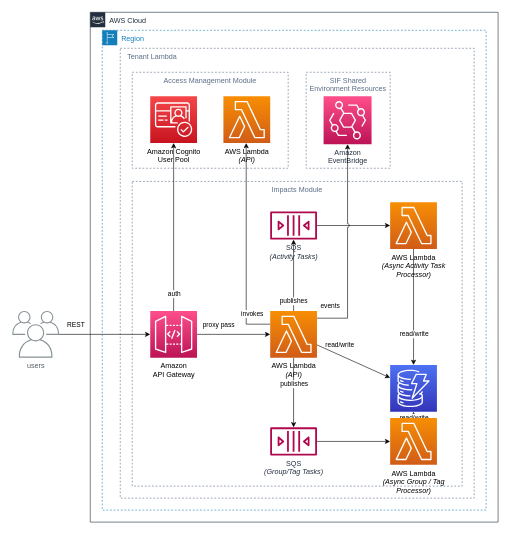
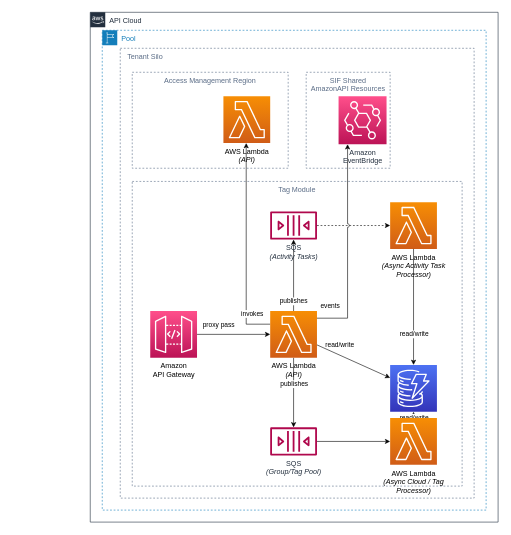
- <mxCell id="4" value="AWS Cloud" style="points=[[0,0],[0.25,0],[0.5,0],[0.75,0],[1,0],[1,0.25],[1,0.5],[1,0.75],[1,1],[0.75,1],[0.5,1],[0.25,1],[0,1],[0,0.75],[0,0.5],[0,0.25]];outlineConnect=0;gradientColor=none;html=1;whiteSpace=wrap;fontSize=12;fontStyle=0;container=1;pointerEvents=0;collapsible=0;recursiveResize=0;shape=mxgraph.aws4.group;grIcon=mxgraph.aws4.group_aws_cloud_alt;strokeColor=#232F3E;fillColor=none;verticalAlign=top;align=left;spacingLeft=30;fontColor=#232F3E;dashed=0;" parent="1" vertex="1"><mxGeometry x="150" y="20" width="680" height="850" as="geometry" /></mxCell>
+ <mxCell id="4" value="API Cloud" style="points=[[0,0],[0.25,0],[0.5,0],[0.75,0],[1,0],[1,0.25],[1,0.5],[1,0.75],[1,1],[0.75,1],[0.5,1],[0.25,1],[0,1],[0,0.75],[0,0.5],[0,0.25]];outlineConnect=0;gradientColor=none;html=1;whiteSpace=wrap;fontSize=12;fontStyle=0;container=1;pointerEvents=0;collapsible=0;recursiveResize=0;shape=mxgraph.aws4.group;grIcon=mxgraph.aws4.group_aws_cloud_alt;strokeColor=#232F3E;fillColor=none;verticalAlign=top;align=left;spacingLeft=30;fontColor=#232F3E;dashed=0;" parent="1" vertex="1"><mxGeometry x="150" y="20" width="680" height="850" as="geometry" /></mxCell>
- <mxCell id="3" value="Region" style="points=[[0,0],[0.25,0],[0.5,0],[0.75,0],[1,0],[1,0.25],[1,0.5],[1,0.75],[1,1],[0.75,1],[0.5,1],[0.25,1],[0,1],[0,0.75],[0,0.5],[0,0.25]];outlineConnect=0;gradientColor=none;html=1;whiteSpace=wrap;fontSize=12;fontStyle=0;container=1;pointerEvents=0;collapsible=0;recursiveResize=0;shape=mxgraph.aws4.group;grIcon=mxgraph.aws4.group_region;strokeColor=#147EBA;fillColor=none;verticalAlign=top;align=left;spacingLeft=30;fontColor=#147EBA;dashed=1;" parent="1" vertex="1"><mxGeometry x="170" y="50" width="640" height="800" as="geometry" /></mxCell>
+ <mxCell id="3" value="Pool" style="points=[[0,0],[0.25,0],[0.5,0],[0.75,0],[1,0],[1,0.25],[1,0.5],[1,0.75],[1,1],[0.75,1],[0.5,1],[0.25,1],[0,1],[0,0.75],[0,0.5],[0,0.25]];outlineConnect=0;gradientColor=none;html=1;whiteSpace=wrap;fontSize=12;fontStyle=0;container=1;pointerEvents=0;collapsible=0;recursiveResize=0;shape=mxgraph.aws4.group;grIcon=mxgraph.aws4.group_region;strokeColor=#147EBA;fillColor=none;verticalAlign=top;align=left;spacingLeft=30;fontColor=#147EBA;dashed=1;" parent="1" vertex="1"><mxGeometry x="170" y="50" width="640" height="800" as="geometry" /></mxCell>
- <mxCell id="2" value="   Tenant Lambda" style="fillColor=none;strokeColor=#5A6C86;dashed=1;verticalAlign=top;fontStyle=0;fontColor=#5A6C86;labelBackgroundColor=none;align=left;" parent="1" vertex="1"><mxGeometry x="200" y="80" width="590" height="750" as="geometry" /></mxCell>
+ <mxCell id="2" value="   Tenant Silo" style="fillColor=none;strokeColor=#5A6C86;dashed=1;verticalAlign=top;fontStyle=0;fontColor=#5A6C86;labelBackgroundColor=none;align=left;" parent="1" vertex="1"><mxGeometry x="200" y="80" width="590" height="750" as="geometry" /></mxCell>
- <mxCell id="5" value="Access Management Module" style="fillColor=none;strokeColor=#5A6C86;dashed=1;verticalAlign=top;fontStyle=0;fontColor=#5A6C86;labelBackgroundColor=none;" parent="4" vertex="1"><mxGeometry x="70" y="100" width="260" height="160" as="geometry" /></mxCell>
+ <mxCell id="5" value="Access Management Region" style="fillColor=none;strokeColor=#5A6C86;dashed=1;verticalAlign=top;fontStyle=0;fontColor=#5A6C86;labelBackgroundColor=none;" parent="4" vertex="1"><mxGeometry x="70" y="100" width="260" height="160" as="geometry" /></mxCell>
- <mxCell id="28" value="SIF Shared&#10;Environment Resources" style="fillColor=none;strokeColor=#5A6C86;dashed=1;verticalAlign=top;fontStyle=0;fontColor=#5A6C86;labelBackgroundColor=none;" parent="1" vertex="1"><mxGeometry x="510" y="120" width="140" height="160" as="geometry" /></mxCell>
+ <mxCell id="28" value="SIF Shared&#10;AmazonAPI Resources" style="fillColor=none;strokeColor=#5A6C86;dashed=1;verticalAlign=top;fontStyle=0;fontColor=#5A6C86;labelBackgroundColor=none;" parent="1" vertex="1"><mxGeometry x="510" y="120" width="140" height="160" as="geometry" /></mxCell>
- <mxCell id="17" value="Amazon Cognito&lt;br style=&quot;border-color: var(--border-color);&quot;&gt;User Pool" style="sketch=0;points=[[0,0,0],[0.25,0,0],[0.5,0,0],[0.75,0,0],[1,0,0],[0,1,0],[0.25,1,0],[0.5,1,0],[0.75,1,0],[1,1,0],[0,0.25,0],[0,0.5,0],[0,0.75,0],[1,0.25,0],[1,0.5,0],[1,0.75,0]];outlineConnect=0;fontColor=#000000;gradientColor=#F54749;gradientDirection=north;fillColor=#C7131F;strokeColor=#ffffff;dashed=0;verticalLabelPosition=bottom;verticalAlign=top;align=center;html=1;fontSize=12;fontStyle=0;aspect=fixed;shape=mxgraph.aws4.resourceIcon;resIcon=mxgraph.aws4.cognito;labelBackgroundColor=none;" parent="4" vertex="1"><mxGeometry x="100" y="140" width="78" height="78" as="geometry" /></mxCell>
- <mxCell id="29" value="Amazon&lt;br style=&quot;border-color: var(--border-color);&quot;&gt;EventBridge" style="sketch=0;points=[[0,0,0],[0.25,0,0],[0.5,0,0],[0.75,0,0],[1,0,0],[0,1,0],[0.25,1,0],[0.5,1,0],[0.75,1,0],[1,1,0],[0,0.25,0],[0,0.5,0],[0,0.75,0],[1,0.25,0],[1,0.5,0],[1,0.75,0]];outlineConnect=0;fontColor=#232F3E;gradientColor=#FF4F8B;gradientDirection=north;fillColor=#BC1356;strokeColor=#ffffff;dashed=0;verticalLabelPosition=bottom;verticalAlign=top;align=center;html=1;fontSize=12;fontStyle=0;aspect=fixed;shape=mxgraph.aws4.resourceIcon;resIcon=mxgraph.aws4.eventbridge;" parent="1" vertex="1"><mxGeometry x="539" y="160" width="80" height="80" as="geometry" /></mxCell>
+ <mxCell id="29" value="Amazon&lt;br style=&quot;border-color: var(--border-color);&quot;&gt;EventBridge" style="sketch=0;points=[[0,0,0],[0.25,0,0],[0.5,0,0],[0.75,0,0],[1,0,0],[0,1,0],[0.25,1,0],[0.5,1,0],[0.75,1,0],[1,1,0],[0,0.25,0],[0,0.5,0],[0,0.75,0],[1,0.25,0],[1,0.5,0],[1,0.75,0]];outlineConnect=0;fontColor=#232F3E;gradientColor=#FF4F8B;gradientDirection=north;fillColor=#BC1356;strokeColor=#ffffff;dashed=0;verticalLabelPosition=bottom;verticalAlign=top;align=center;html=1;fontSize=12;fontStyle=0;aspect=fixed;shape=mxgraph.aws4.resourceIcon;resIcon=mxgraph.aws4.eventbridge;" parent="1" vertex="1"><mxGeometry x="564" y="160" width="80" height="80" as="geometry" /></mxCell>
- <mxCell id="6" value="Impacts Module" style="fillColor=none;strokeColor=#5A6C86;dashed=1;verticalAlign=top;fontStyle=0;fontColor=#5A6C86;labelBackgroundColor=none;" parent="4" vertex="1"><mxGeometry x="70" y="282" width="550" height="508" as="geometry" /></mxCell>
+ <mxCell id="6" value="Tag Module" style="fillColor=none;strokeColor=#5A6C86;dashed=1;verticalAlign=top;fontStyle=0;fontColor=#5A6C86;labelBackgroundColor=none;" parent="4" vertex="1"><mxGeometry x="70" y="282" width="550" height="508" as="geometry" /></mxCell>
- <mxCell id="23" style="edgeStyle=none;rounded=0;orthogonalLoop=1;jettySize=auto;html=1;" parent="4" source="19" target="22" edge="1"><mxGeometry relative="1" as="geometry" /></mxCell>
+ <mxCell id="23" style="edgeStyle=none;rounded=0;orthogonalLoop=1;jettySize=auto;html=1;dashed=1;" parent="4" source="19" target="22" edge="1"><mxGeometry relative="1" as="geometry" /></mxCell>
- <mxCell id="13" value="auth" style="edgeStyle=none;rounded=0;orthogonalLoop=1;jettySize=auto;html=1;" parent="4" source="14" target="17" edge="1"><mxGeometry x="-0.8" y="-1" relative="1" as="geometry"><mxPoint x="139" y="270" as="targetPoint" /><mxPoint as="offset" /></mxGeometry></mxCell>
- <mxCell id="16" value="users" style="sketch=0;outlineConnect=0;gradientColor=none;fontColor=#545B64;strokeColor=none;fillColor=#879196;dashed=0;verticalLabelPosition=bottom;verticalAlign=top;align=center;html=1;fontSize=12;fontStyle=0;aspect=fixed;shape=mxgraph.aws4.illustration_users;pointerEvents=1;labelBackgroundColor=none;" parent="4" vertex="1"><mxGeometry x="-130" y="498" width="78" height="78" as="geometry" /></mxCell>
- <mxCell id="15" value="REST" style="edgeStyle=none;html=1;labelBackgroundColor=none;fontColor=#000000;strokeColor=#000000;" parent="4" source="16" target="14" edge="1"><mxGeometry x="-0.633" y="15" relative="1" as="geometry"><mxPoint x="-20" y="507" as="targetPoint" /><mxPoint as="offset" /></mxGeometry></mxCell>
- <mxCell id="21" value="SQS&lt;br style=&quot;border-color: var(--border-color);&quot;&gt;&lt;i style=&quot;border-color: var(--border-color);&quot;&gt;(Group/Tag Tasks)&lt;/i&gt;" style="sketch=0;outlineConnect=0;fontColor=#232F3E;gradientColor=none;fillColor=#B0084D;strokeColor=none;dashed=0;verticalLabelPosition=bottom;verticalAlign=top;align=center;html=1;fontSize=12;fontStyle=0;aspect=fixed;pointerEvents=1;shape=mxgraph.aws4.queue;" parent="4" vertex="1"><mxGeometry x="300" y="692" width="78" height="47" as="geometry" /></mxCell>
+ <mxCell id="21" value="SQS&lt;br style=&quot;border-color: var(--border-color);&quot;&gt;&lt;i style=&quot;border-color: var(--border-color);&quot;&gt;(Group/Tag Pool)&lt;/i&gt;" style="sketch=0;outlineConnect=0;fontColor=#232F3E;gradientColor=none;fillColor=#B0084D;strokeColor=none;dashed=0;verticalLabelPosition=bottom;verticalAlign=top;align=center;html=1;fontSize=12;fontStyle=0;aspect=fixed;pointerEvents=1;shape=mxgraph.aws4.queue;" parent="4" vertex="1"><mxGeometry x="300" y="692" width="78" height="47" as="geometry" /></mxCell>
- <mxCell id="26" value="AWS Lambda&lt;br style=&quot;border-color: var(--border-color);&quot;&gt;&lt;i style=&quot;border-color: var(--border-color);&quot;&gt;(Async Group / Tag&lt;br style=&quot;border-color: var(--border-color);&quot;&gt;Processor)&lt;/i&gt;" style="sketch=0;points=[[0,0,0],[0.25,0,0],[0.5,0,0],[0.75,0,0],[1,0,0],[0,1,0],[0.25,1,0],[0.5,1,0],[0.75,1,0],[1,1,0],[0,0.25,0],[0,0.5,0],[0,0.75,0],[1,0.25,0],[1,0.5,0],[1,0.75,0]];outlineConnect=0;fontColor=#000000;gradientColor=#F78E04;gradientDirection=north;fillColor=#D05C17;strokeColor=#ffffff;dashed=0;verticalLabelPosition=bottom;verticalAlign=top;align=center;html=1;fontSize=12;fontStyle=0;aspect=fixed;shape=mxgraph.aws4.resourceIcon;resIcon=mxgraph.aws4.lambda;labelBackgroundColor=none;" parent="4" vertex="1"><mxGeometry x="500" y="676.5" width="78" height="78" as="geometry" /></mxCell>
+ <mxCell id="26" value="AWS Lambda&lt;br style=&quot;border-color: var(--border-color);&quot;&gt;&lt;i style=&quot;border-color: var(--border-color);&quot;&gt;(Async Cloud / Tag&lt;br style=&quot;border-color: var(--border-color);&quot;&gt;Processor)&lt;/i&gt;" style="sketch=0;points=[[0,0,0],[0.25,0,0],[0.5,0,0],[0.75,0,0],[1,0,0],[0,1,0],[0.25,1,0],[0.5,1,0],[0.75,1,0],[1,1,0],[0,0.25,0],[0,0.5,0],[0,0.75,0],[1,0.25,0],[1,0.5,0],[1,0.75,0]];outlineConnect=0;fontColor=#000000;gradientColor=#F78E04;gradientDirection=north;fillColor=#D05C17;strokeColor=#ffffff;dashed=0;verticalLabelPosition=bottom;verticalAlign=top;align=center;html=1;fontSize=12;fontStyle=0;aspect=fixed;shape=mxgraph.aws4.resourceIcon;resIcon=mxgraph.aws4.lambda;labelBackgroundColor=none;" parent="4" vertex="1"><mxGeometry x="500" y="676.5" width="78" height="78" as="geometry" /></mxCell>
